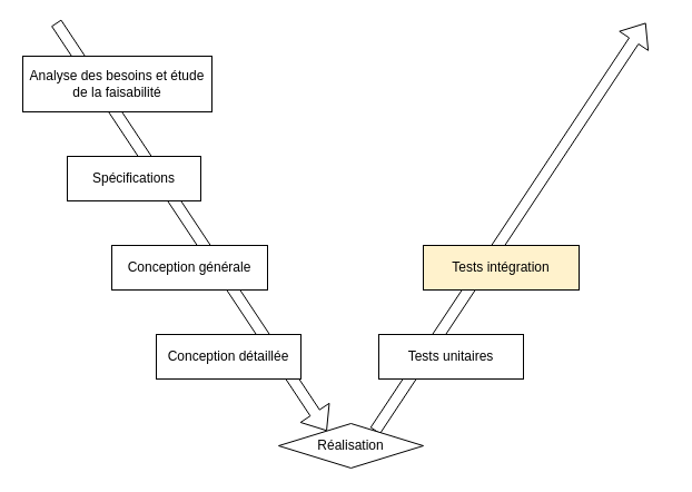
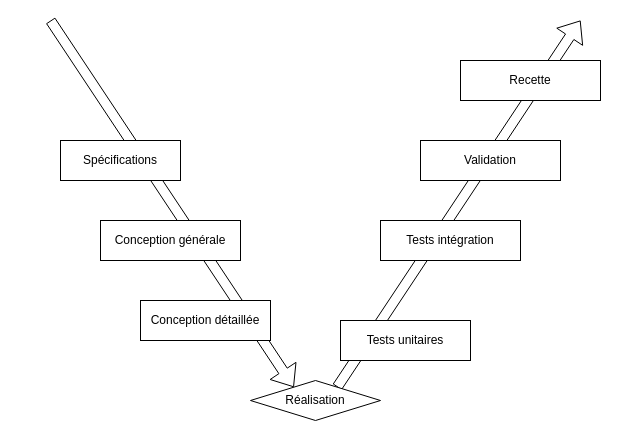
- <mxCell id="4" value="Analyse des besoins et étude de la faisabilité" style="rounded=0;whiteSpace=wrap;html=1;" vertex="1" parent="1"><mxGeometry x="20" y="50" width="170" height="50" as="geometry" /></mxCell>
+ <mxCell id="12" value="Recette" style="rounded=0;whiteSpace=wrap;html=1;" vertex="1" parent="1"><mxGeometry x="460" y="60" width="140" height="40" as="geometry" /></mxCell>
+ <mxCell id="11" value="Validation" style="rounded=0;whiteSpace=wrap;html=1;" vertex="1" parent="1"><mxGeometry x="420" y="140" width="140" height="40" as="geometry" /></mxCell>
- <mxCell id="10" value="Tests intégration" style="rounded=0;whiteSpace=wrap;html=1;fillColor=#fff2cc;" vertex="1" parent="1"><mxGeometry x="380" y="220" width="140" height="40" as="geometry" /></mxCell>
+ <mxCell id="10" value="Tests intégration" style="rounded=0;whiteSpace=wrap;html=1;" vertex="1" parent="1"><mxGeometry x="380" y="220" width="140" height="40" as="geometry" /></mxCell>
- <mxCell id="9" value="Tests unitaires" style="rounded=0;whiteSpace=wrap;html=1;" vertex="1" parent="1"><mxGeometry x="340" y="300" width="130" height="40" as="geometry" /></mxCell>
+ <mxCell id="9" value="Tests unitaires" style="rounded=0;whiteSpace=wrap;html=1;" vertex="1" parent="1"><mxGeometry x="340" y="320" width="130" height="40" as="geometry" /></mxCell>
